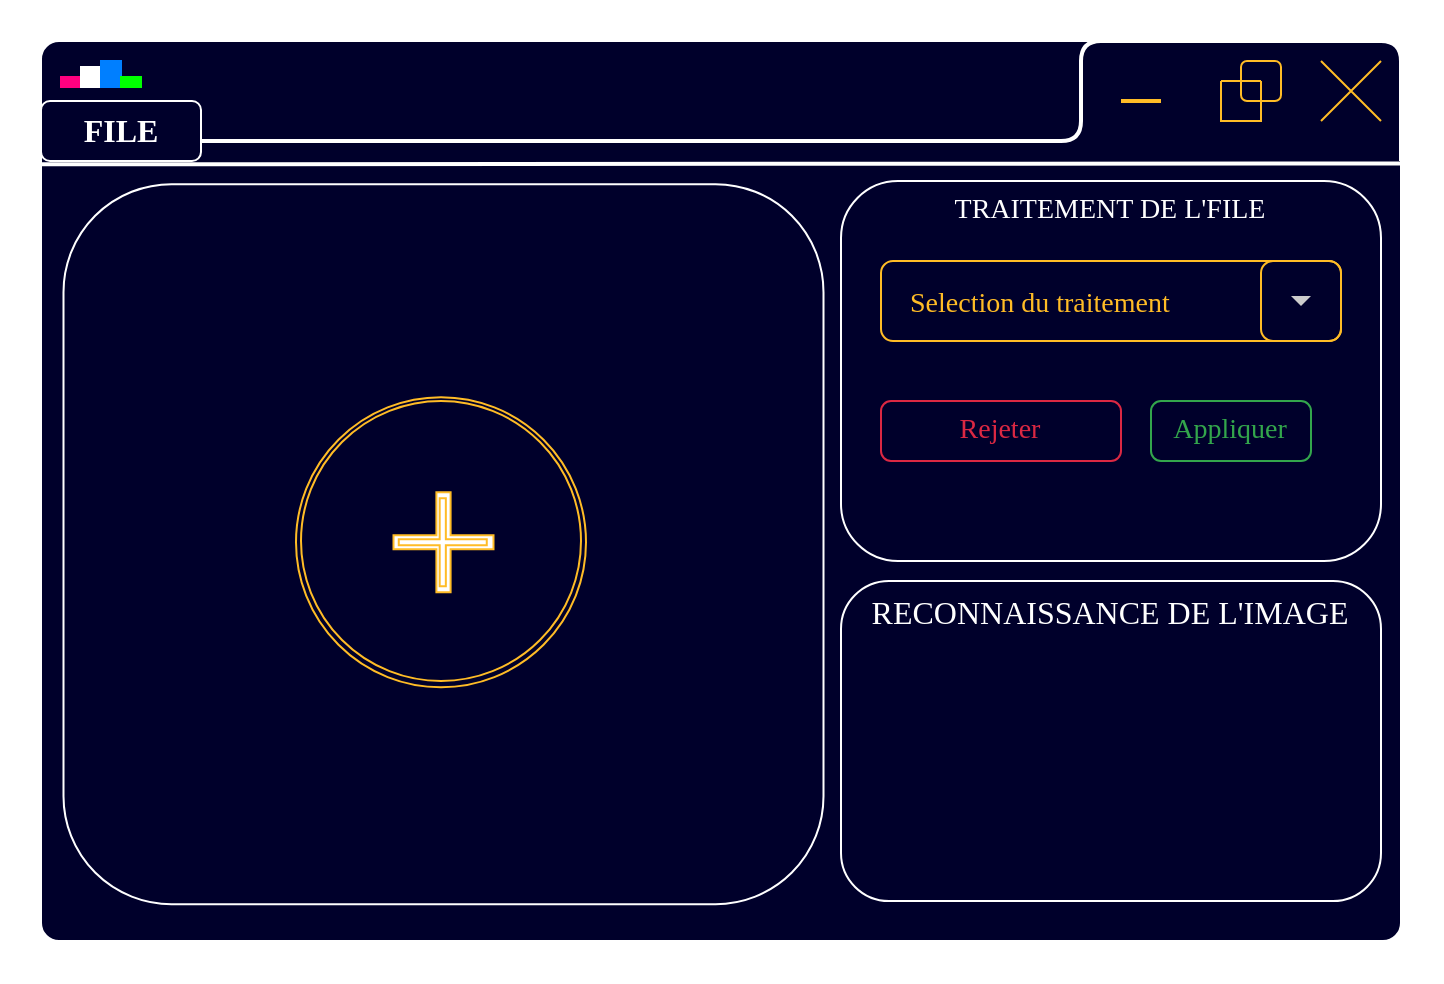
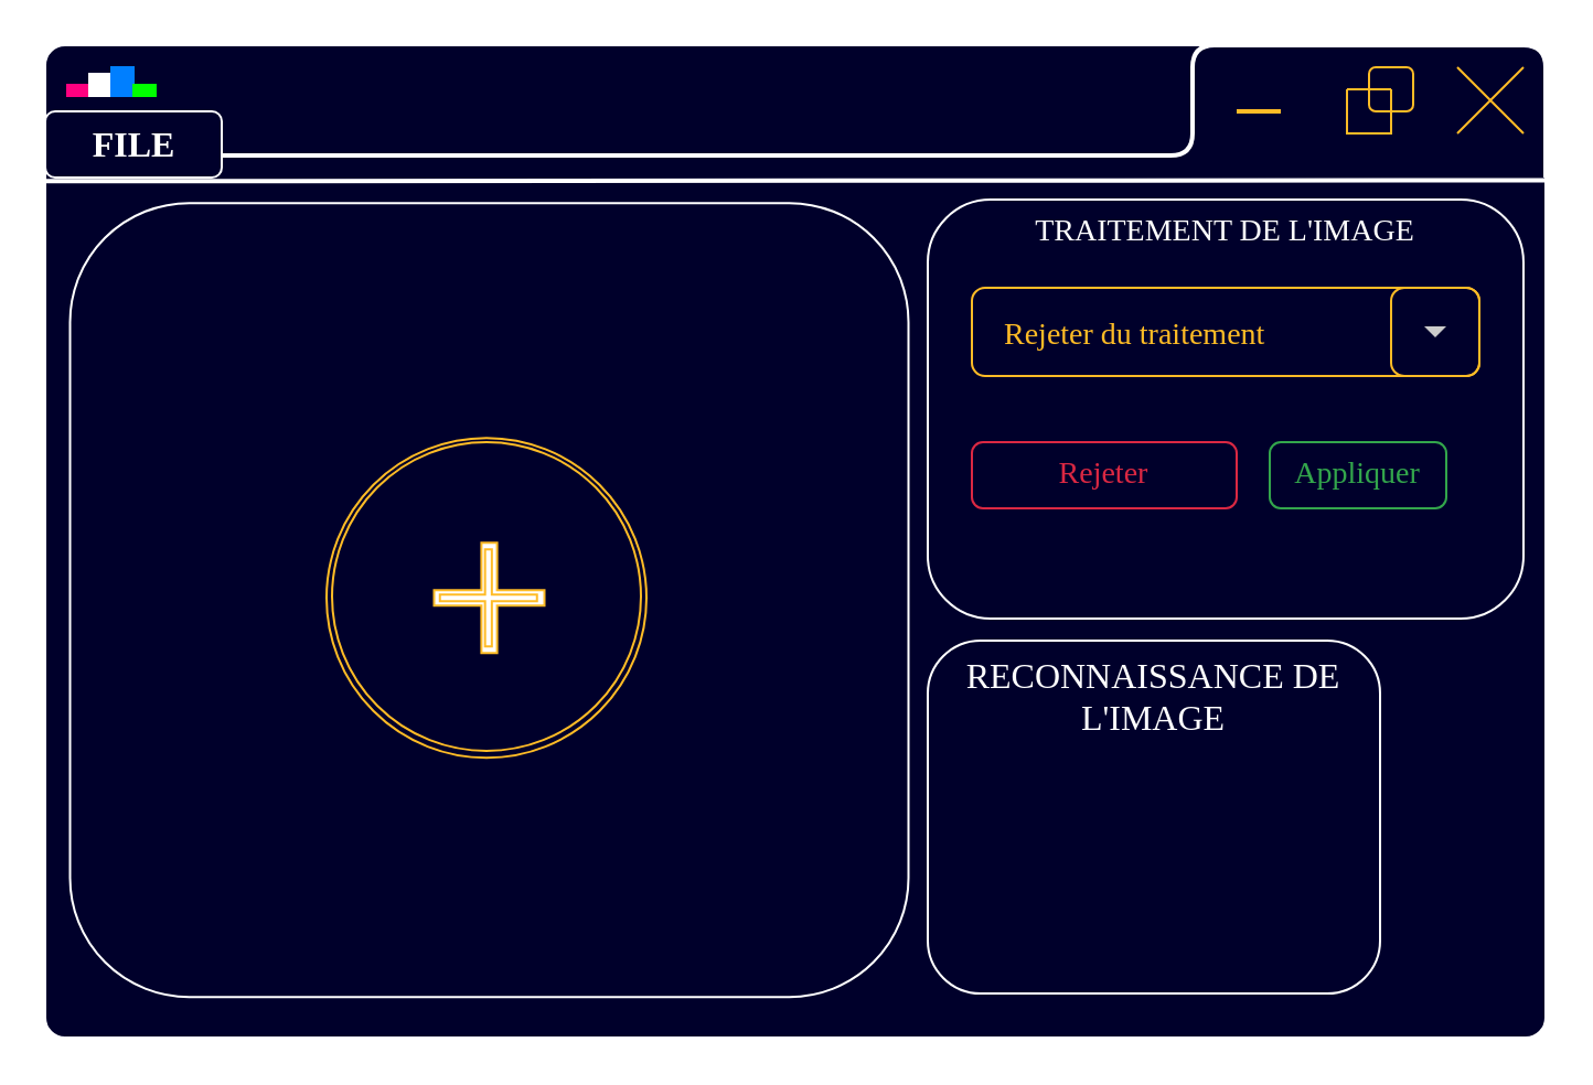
- <mxCell id="20" value="&lt;font style=&quot;font-size: 14px;&quot;&gt;TRAITEMENT DE L'FILE&lt;/font&gt;" style="rounded=1;whiteSpace=wrap;html=1;strokeColor=#FFFFFF;fontFamily=Times New Roman;fontSize=14;verticalAlign=top;fillColor=none;fontColor=#FFFFFF;" parent="1" vertex="1"><mxGeometry x="420" y="90" width="270" height="190" as="geometry" /></mxCell>
+ <mxCell id="20" value="&lt;font style=&quot;font-size: 14px;&quot;&gt;TRAITEMENT DE L'IMAGE&lt;/font&gt;" style="rounded=1;whiteSpace=wrap;html=1;strokeColor=#FFFFFF;fontFamily=Times New Roman;fontSize=14;verticalAlign=top;fillColor=none;fontColor=#FFFFFF;" parent="1" vertex="1"><mxGeometry x="420" y="90" width="270" height="190" as="geometry" /></mxCell>
- <mxCell id="22" value="Selection du traitement" style="shape=rect;fontColor=#FFBC26;verticalAlign=middle;spacingLeft=13;fontSize=14;strokeColor=#FFBC26;align=left;resizeWidth=1;rounded=1;fillColor=none;fontFamily=Times New Roman;" parent="1" vertex="1"><mxGeometry x="440" y="130" width="230" height="40" as="geometry" /></mxCell>
+ <mxCell id="22" value="Rejeter du traitement" style="shape=rect;fontColor=#FFBC26;verticalAlign=middle;spacingLeft=13;fontSize=14;strokeColor=#FFBC26;align=left;resizeWidth=1;rounded=1;fillColor=none;fontFamily=Times New Roman;" parent="1" vertex="1"><mxGeometry x="440" y="130" width="230" height="40" as="geometry" /></mxCell>
- <mxCell id="21" value="&lt;font&gt;RECONNAISSANCE DE L'IMAGE&lt;/font&gt;" style="rounded=1;whiteSpace=wrap;html=1;strokeColor=#FFFFFF;fontFamily=Times New Roman;fontSize=16;verticalAlign=top;fillColor=none;fontColor=#FFFFFF;" parent="1" vertex="1"><mxGeometry x="420" y="290" width="270" height="160" as="geometry" /></mxCell>
+ <mxCell id="21" value="&lt;font&gt;RECONNAISSANCE DE L'IMAGE&lt;/font&gt;" style="rounded=1;whiteSpace=wrap;html=1;strokeColor=#FFFFFF;fontFamily=Times New Roman;fontSize=16;verticalAlign=top;fillColor=none;fontColor=#FFFFFF;" parent="1" vertex="1"><mxGeometry x="420" y="290" width="205" height="160" as="geometry" /></mxCell>
